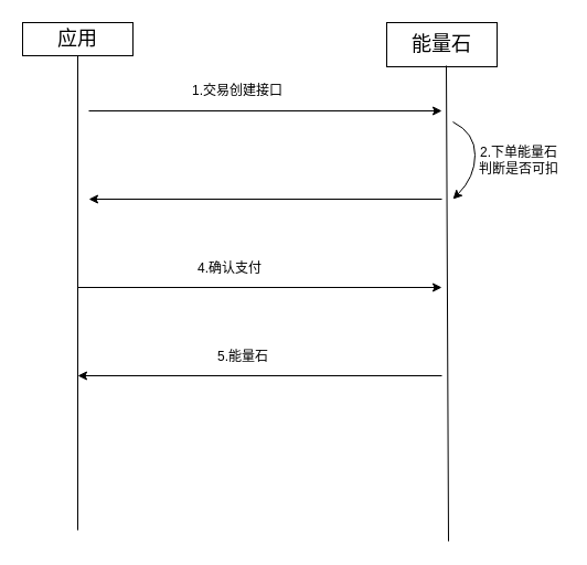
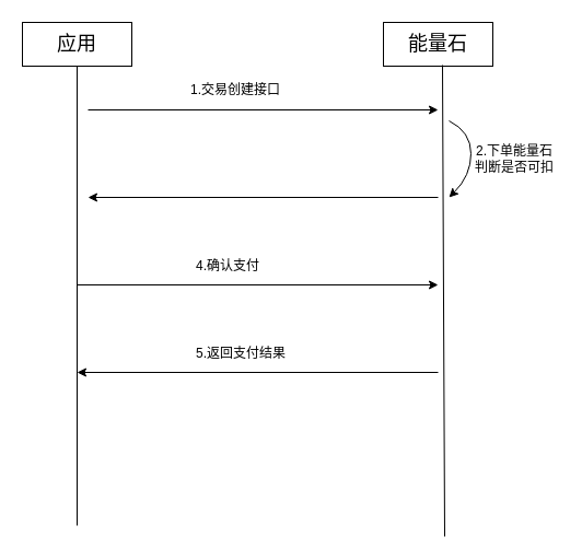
- <mxCell id="2" value="&lt;font style=&quot;font-size: 18px&quot;&gt;应用&lt;/font&gt;" style="rounded=0;whiteSpace=wrap;html=1;" vertex="1" parent="1"><mxGeometry x="20" y="20" width="100" height="30" as="geometry" /></mxCell>
+ <mxCell id="2" value="&lt;font style=&quot;font-size: 18px&quot;&gt;应用&lt;/font&gt;" style="rounded=0;whiteSpace=wrap;html=1;" vertex="1" parent="1"><mxGeometry x="20" y="20" width="100" height="40" as="geometry" /></mxCell>
- <mxCell id="12" value="5.能量石" style="text;html=1;strokeColor=none;fillColor=none;align=center;verticalAlign=middle;whiteSpace=wrap;rounded=0;" vertex="1" parent="1"><mxGeometry x="160" y="313" width="120" height="20" as="geometry" /></mxCell>
+ <mxCell id="12" value="5.返回支付结果" style="text;html=1;strokeColor=none;fillColor=none;align=center;verticalAlign=middle;whiteSpace=wrap;rounded=0;" vertex="1" parent="1"><mxGeometry x="160" y="313" width="120" height="20" as="geometry" /></mxCell>
